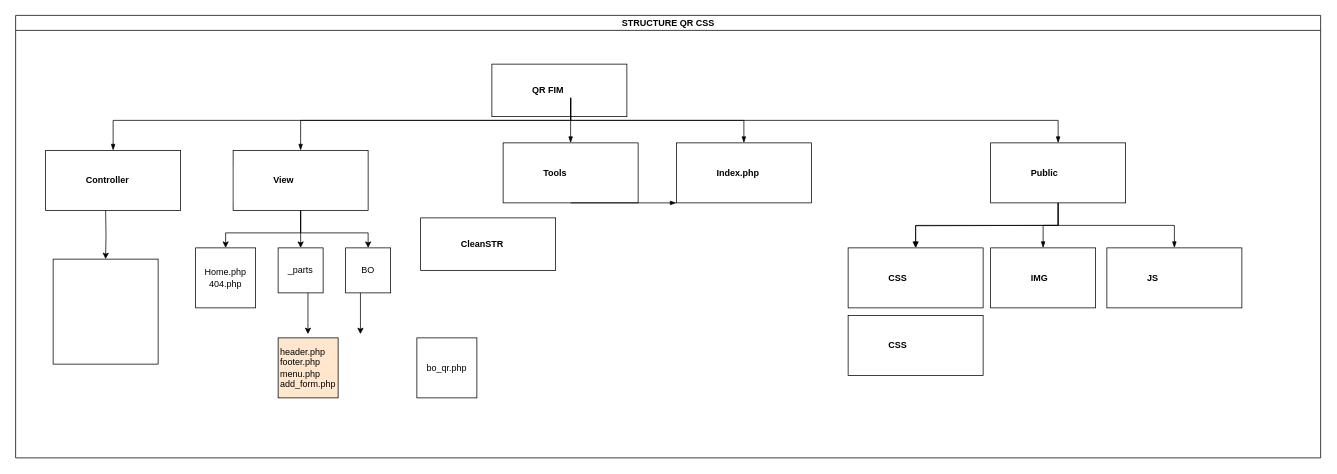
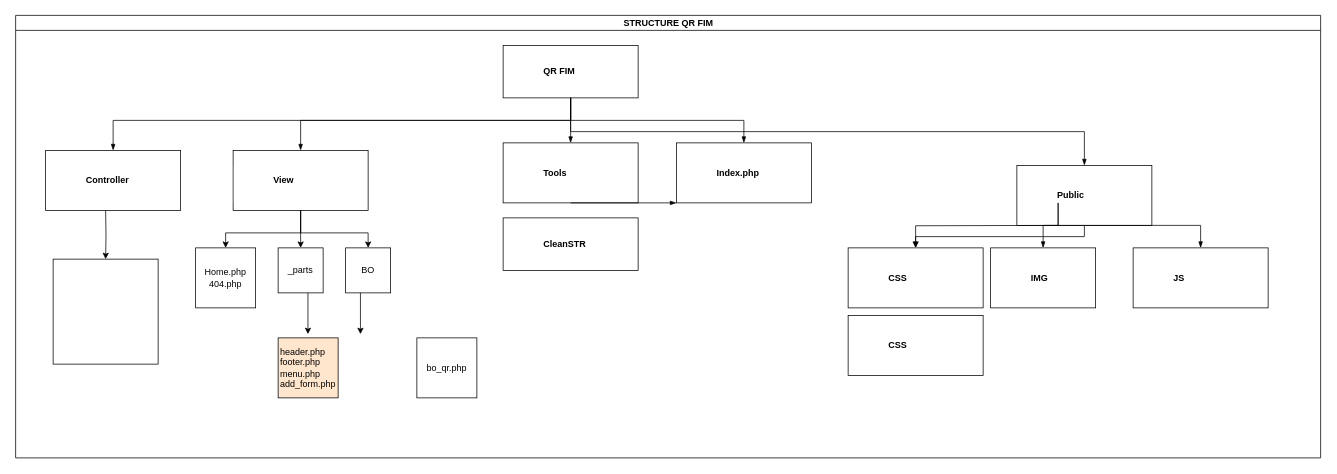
- <mxCell id="2" value="&lt;font style=&quot;vertical-align: inherit;&quot;&gt;&lt;font style=&quot;vertical-align: inherit;&quot;&gt;&lt;font style=&quot;vertical-align: inherit;&quot;&gt;&lt;font style=&quot;vertical-align: inherit;&quot;&gt;&lt;font style=&quot;vertical-align: inherit;&quot;&gt;&lt;font style=&quot;vertical-align: inherit;&quot;&gt;STRUCTURE QR CSS&lt;/font&gt;&lt;/font&gt;&lt;/font&gt;&lt;/font&gt;&lt;/font&gt;&lt;/font&gt;" style="swimlane;html=1;startSize=20;horizontal=1;containerType=tree;glass=0;" parent="1" vertex="1"><mxGeometry x="20" y="20" width="1740" height="590" as="geometry" /></mxCell>
+ <mxCell id="2" value="&lt;font style=&quot;vertical-align: inherit;&quot;&gt;&lt;font style=&quot;vertical-align: inherit;&quot;&gt;&lt;font style=&quot;vertical-align: inherit;&quot;&gt;&lt;font style=&quot;vertical-align: inherit;&quot;&gt;&lt;font style=&quot;vertical-align: inherit;&quot;&gt;&lt;font style=&quot;vertical-align: inherit;&quot;&gt;STRUCTURE QR FIM&lt;/font&gt;&lt;/font&gt;&lt;/font&gt;&lt;/font&gt;&lt;/font&gt;&lt;/font&gt;" style="swimlane;html=1;startSize=20;horizontal=1;containerType=tree;glass=0;" parent="1" vertex="1"><mxGeometry x="20" y="20" width="1740" height="590" as="geometry" /></mxCell>
- <mxCell id="3" value="QR FIM" style="label;;html=1;rounded=0;glass=0;treeMoving=1;treeFolding=1;" parent="2" vertex="1"><mxGeometry x="635" y="65" width="180" height="70" as="geometry" /></mxCell>
+ <mxCell id="3" value="QR FIM" style="label;;html=1;rounded=0;glass=0;treeMoving=1;treeFolding=1;" parent="2" vertex="1"><mxGeometry x="650" y="40" width="180" height="70" as="geometry" /></mxCell>
- <mxCell id="14" value="&lt;font style=&quot;vertical-align: inherit;&quot;&gt;&lt;font style=&quot;vertical-align: inherit;&quot;&gt;Public&lt;/font&gt;&lt;/font&gt;" style="label;whiteSpace=wrap;html=1;rounded=0;glass=0;" vertex="1" parent="2"><mxGeometry x="1300" y="170" width="180" height="80" as="geometry" /></mxCell>
+ <mxCell id="14" value="&lt;font style=&quot;vertical-align: inherit;&quot;&gt;&lt;font style=&quot;vertical-align: inherit;&quot;&gt;Public&lt;/font&gt;&lt;/font&gt;" style="label;whiteSpace=wrap;html=1;rounded=0;glass=0;" vertex="1" parent="2"><mxGeometry x="1335" y="200" width="180" height="80" as="geometry" /></mxCell>
- <mxCell id="36" value="&lt;font style=&quot;vertical-align: inherit;&quot;&gt;&lt;font style=&quot;vertical-align: inherit;&quot;&gt;CleanSTR&lt;/font&gt;&lt;/font&gt;" style="label;;html=1;rounded=0;glass=0;treeMoving=1;treeFolding=1;" vertex="1" parent="2"><mxGeometry x="540" y="270" width="180" height="70" as="geometry" /></mxCell>
+ <mxCell id="36" value="&lt;font style=&quot;vertical-align: inherit;&quot;&gt;&lt;font style=&quot;vertical-align: inherit;&quot;&gt;CleanSTR&lt;/font&gt;&lt;/font&gt;" style="label;;html=1;rounded=0;glass=0;treeMoving=1;treeFolding=1;" vertex="1" parent="2"><mxGeometry x="650" y="270" width="180" height="70" as="geometry" /></mxCell>
- <mxCell id="22" value="&lt;font style=&quot;vertical-align: inherit;&quot;&gt;&lt;font style=&quot;vertical-align: inherit;&quot;&gt;&lt;font style=&quot;vertical-align: inherit;&quot;&gt;&lt;font style=&quot;vertical-align: inherit;&quot;&gt;&lt;font style=&quot;vertical-align: inherit;&quot;&gt;&lt;font style=&quot;vertical-align: inherit;&quot;&gt;&lt;font style=&quot;vertical-align: inherit;&quot;&gt;&lt;font style=&quot;vertical-align: inherit;&quot;&gt;JS&lt;/font&gt;&lt;/font&gt;&lt;/font&gt;&lt;/font&gt;&lt;/font&gt;&lt;/font&gt;&lt;/font&gt;&lt;/font&gt;" style="label;whiteSpace=wrap;html=1;rounded=0;glass=0;" vertex="1" parent="2"><mxGeometry x="1455" y="310" width="180" height="80" as="geometry" /></mxCell>
+ <mxCell id="22" value="&lt;font style=&quot;vertical-align: inherit;&quot;&gt;&lt;font style=&quot;vertical-align: inherit;&quot;&gt;&lt;font style=&quot;vertical-align: inherit;&quot;&gt;&lt;font style=&quot;vertical-align: inherit;&quot;&gt;&lt;font style=&quot;vertical-align: inherit;&quot;&gt;&lt;font style=&quot;vertical-align: inherit;&quot;&gt;&lt;font style=&quot;vertical-align: inherit;&quot;&gt;&lt;font style=&quot;vertical-align: inherit;&quot;&gt;JS&lt;/font&gt;&lt;/font&gt;&lt;/font&gt;&lt;/font&gt;&lt;/font&gt;&lt;/font&gt;&lt;/font&gt;&lt;/font&gt;" style="label;whiteSpace=wrap;html=1;rounded=0;glass=0;" vertex="1" parent="2"><mxGeometry x="1490" y="310" width="180" height="80" as="geometry" /></mxCell>
